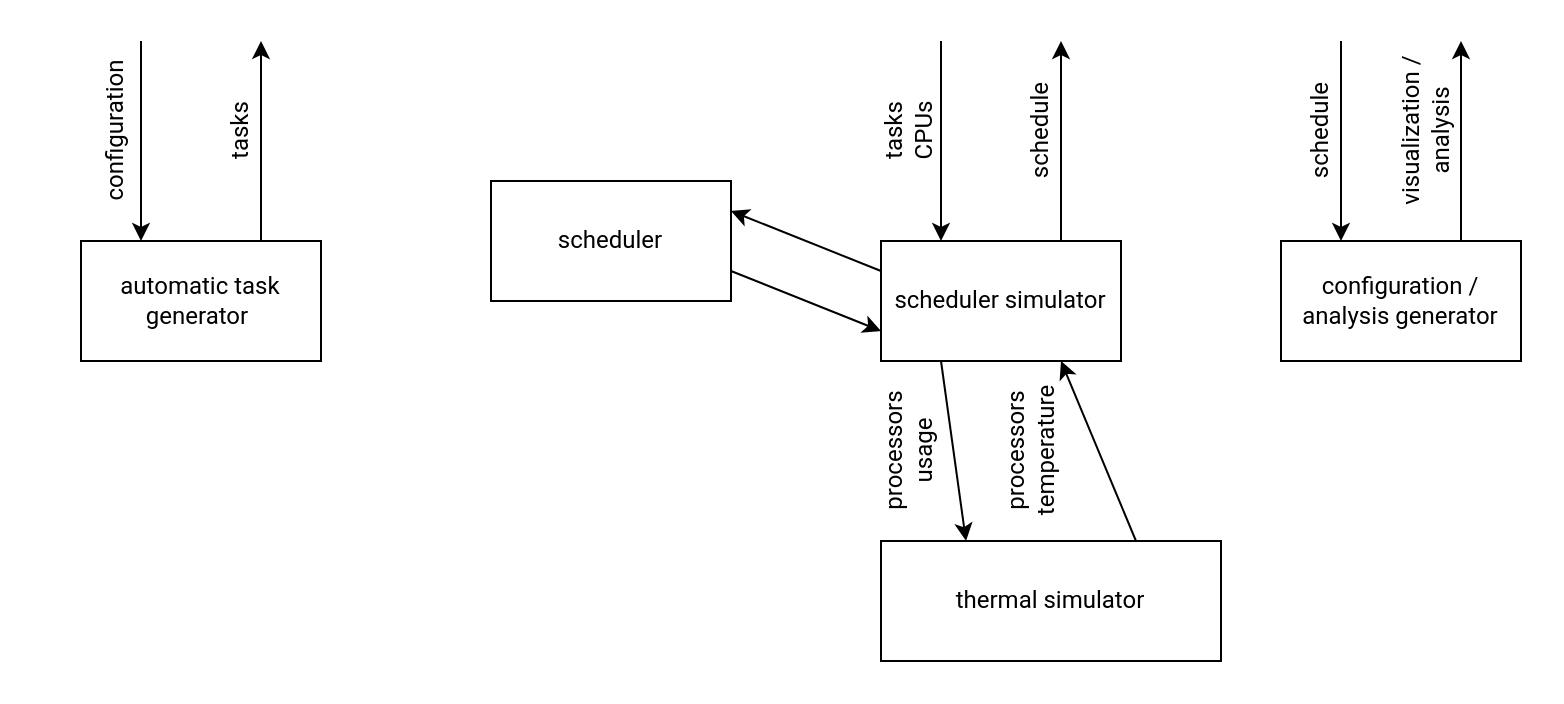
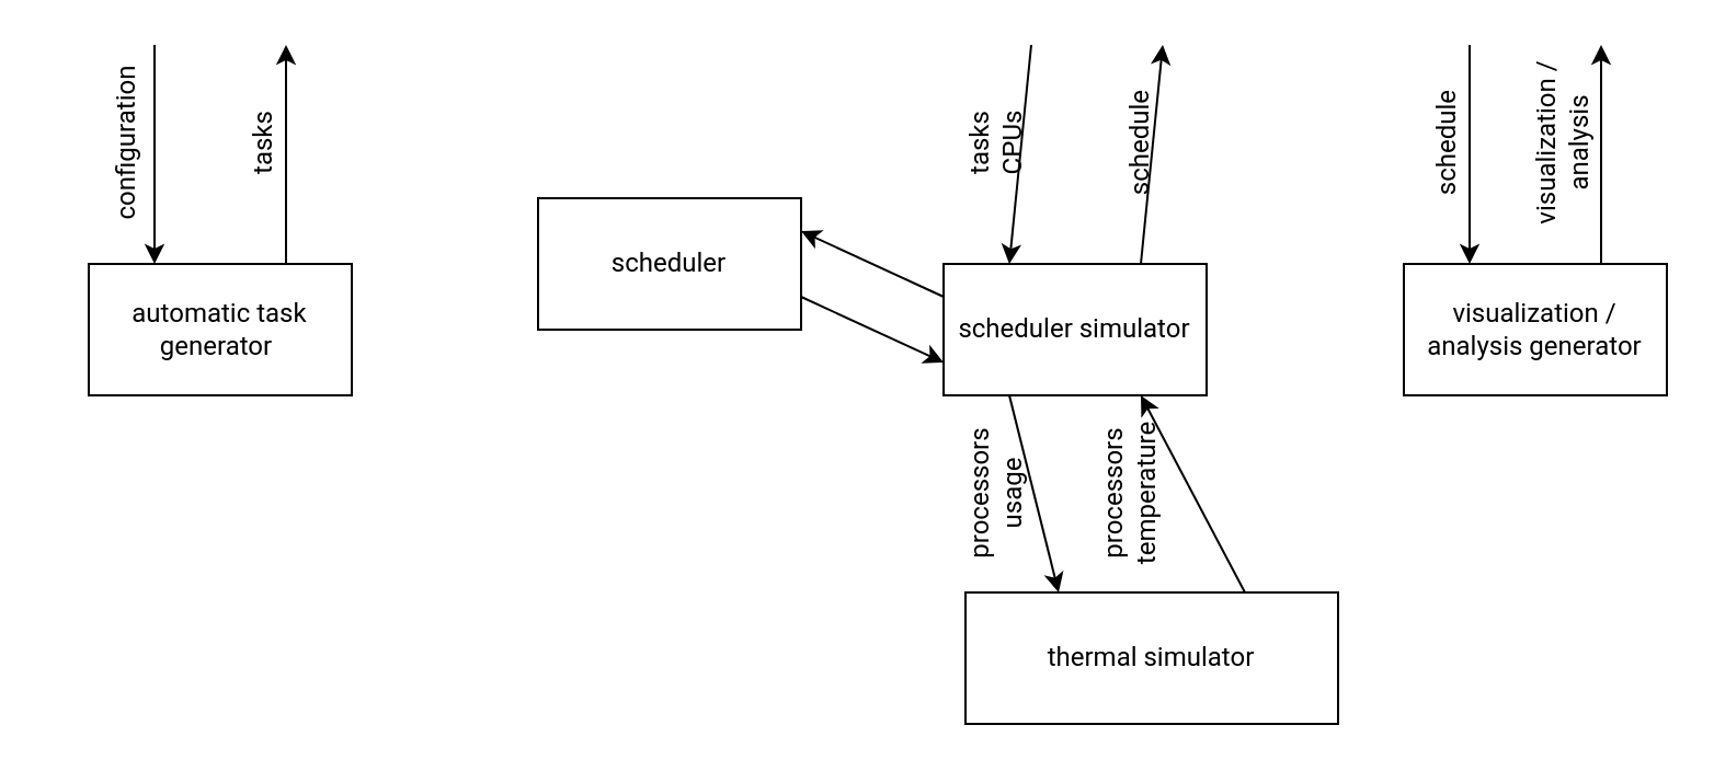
- <mxCell id="3" value="scheduler simulator" style="rounded=0;whiteSpace=wrap;html=1;fontFamily=Roboto;fontSource=https%3A%2F%2Ffonts.googleapis.com%2Fcss%3Ffamily%3DRoboto;" parent="1" vertex="1"><mxGeometry x="440" y="120" width="120" height="60" as="geometry" /></mxCell>
+ <mxCell id="3" value="scheduler simulator" style="rounded=0;whiteSpace=wrap;html=1;fontFamily=Roboto;fontSource=https%3A%2F%2Ffonts.googleapis.com%2Fcss%3Ffamily%3DRoboto;" parent="1" vertex="1"><mxGeometry x="430" y="120" width="120" height="60" as="geometry" /></mxCell>
- <mxCell id="9" value="configuration / analysis generator" style="rounded=0;whiteSpace=wrap;html=1;fontFamily=Roboto;fontSource=https%3A%2F%2Ffonts.googleapis.com%2Fcss%3Ffamily%3DRoboto;" parent="1" vertex="1"><mxGeometry x="640" y="120" width="120" height="60" as="geometry" /></mxCell>
+ <mxCell id="9" value="visualization / analysis generator" style="rounded=0;whiteSpace=wrap;html=1;fontFamily=Roboto;fontSource=https%3A%2F%2Ffonts.googleapis.com%2Fcss%3Ffamily%3DRoboto;" parent="1" vertex="1"><mxGeometry x="640" y="120" width="120" height="60" as="geometry" /></mxCell>
